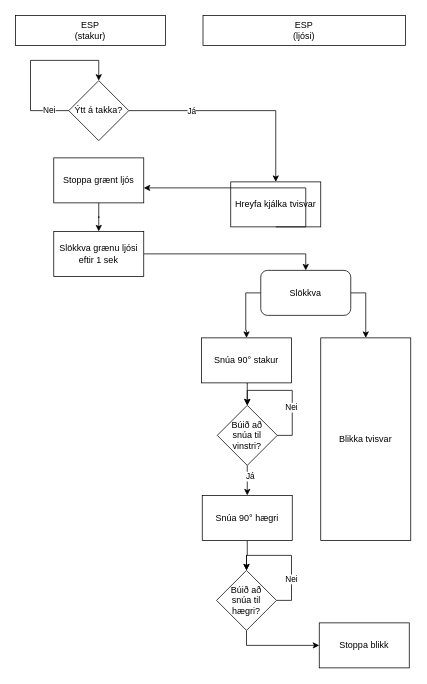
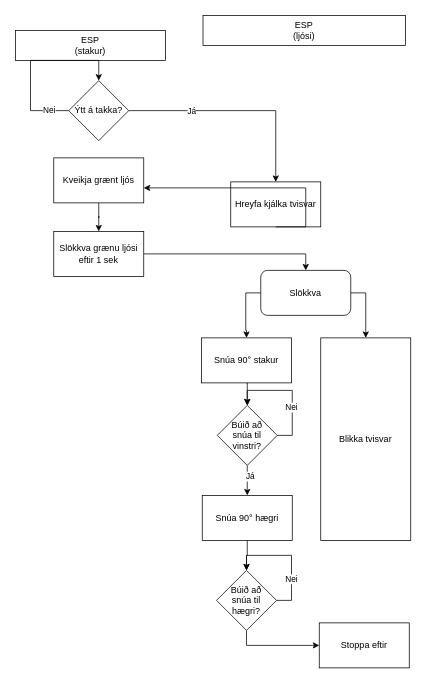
- <mxCell id="2" value="ESP&lt;div&gt;(stakur)&lt;/div&gt;" style="shape=umlLifeline;perimeter=lifelinePerimeter;whiteSpace=wrap;html=1;container=0;dropTarget=0;collapsible=0;recursiveResize=0;outlineConnect=0;portConstraint=eastwest;newEdgeStyle={&quot;edgeStyle&quot;:&quot;elbowEdgeStyle&quot;,&quot;elbow&quot;:&quot;vertical&quot;,&quot;curved&quot;:0,&quot;rounded&quot;:0};" parent="1" vertex="1"><mxGeometry x="20" y="20" width="200" height="40" as="geometry" /></mxCell>
+ <mxCell id="2" value="ESP&lt;div&gt;(stakur)&lt;/div&gt;" style="shape=umlLifeline;perimeter=lifelinePerimeter;whiteSpace=wrap;html=1;container=0;dropTarget=0;collapsible=0;recursiveResize=0;outlineConnect=0;portConstraint=eastwest;newEdgeStyle={&quot;edgeStyle&quot;:&quot;elbowEdgeStyle&quot;,&quot;elbow&quot;:&quot;vertical&quot;,&quot;curved&quot;:0,&quot;rounded&quot;:0};" parent="1" vertex="1"><mxGeometry x="20" y="40" width="200" height="40" as="geometry" /></mxCell>
- <mxCell id="12" value="Stoppa grænt ljós" style="whiteSpace=wrap;html=1;" parent="1" vertex="1"><mxGeometry x="71" y="210" width="120" height="60" as="geometry" /></mxCell>
+ <mxCell id="12" value="Kveikja grænt ljós" style="whiteSpace=wrap;html=1;" parent="1" vertex="1"><mxGeometry x="71" y="210" width="120" height="60" as="geometry" /></mxCell>
- <mxCell id="33" value="Stoppa blikk" style="whiteSpace=wrap;html=1;" parent="1" vertex="1"><mxGeometry x="425" y="830" width="120" height="60" as="geometry" /></mxCell>
+ <mxCell id="33" value="Stoppa eftir" style="whiteSpace=wrap;html=1;" parent="1" vertex="1"><mxGeometry x="425" y="830" width="120" height="60" as="geometry" /></mxCell>
